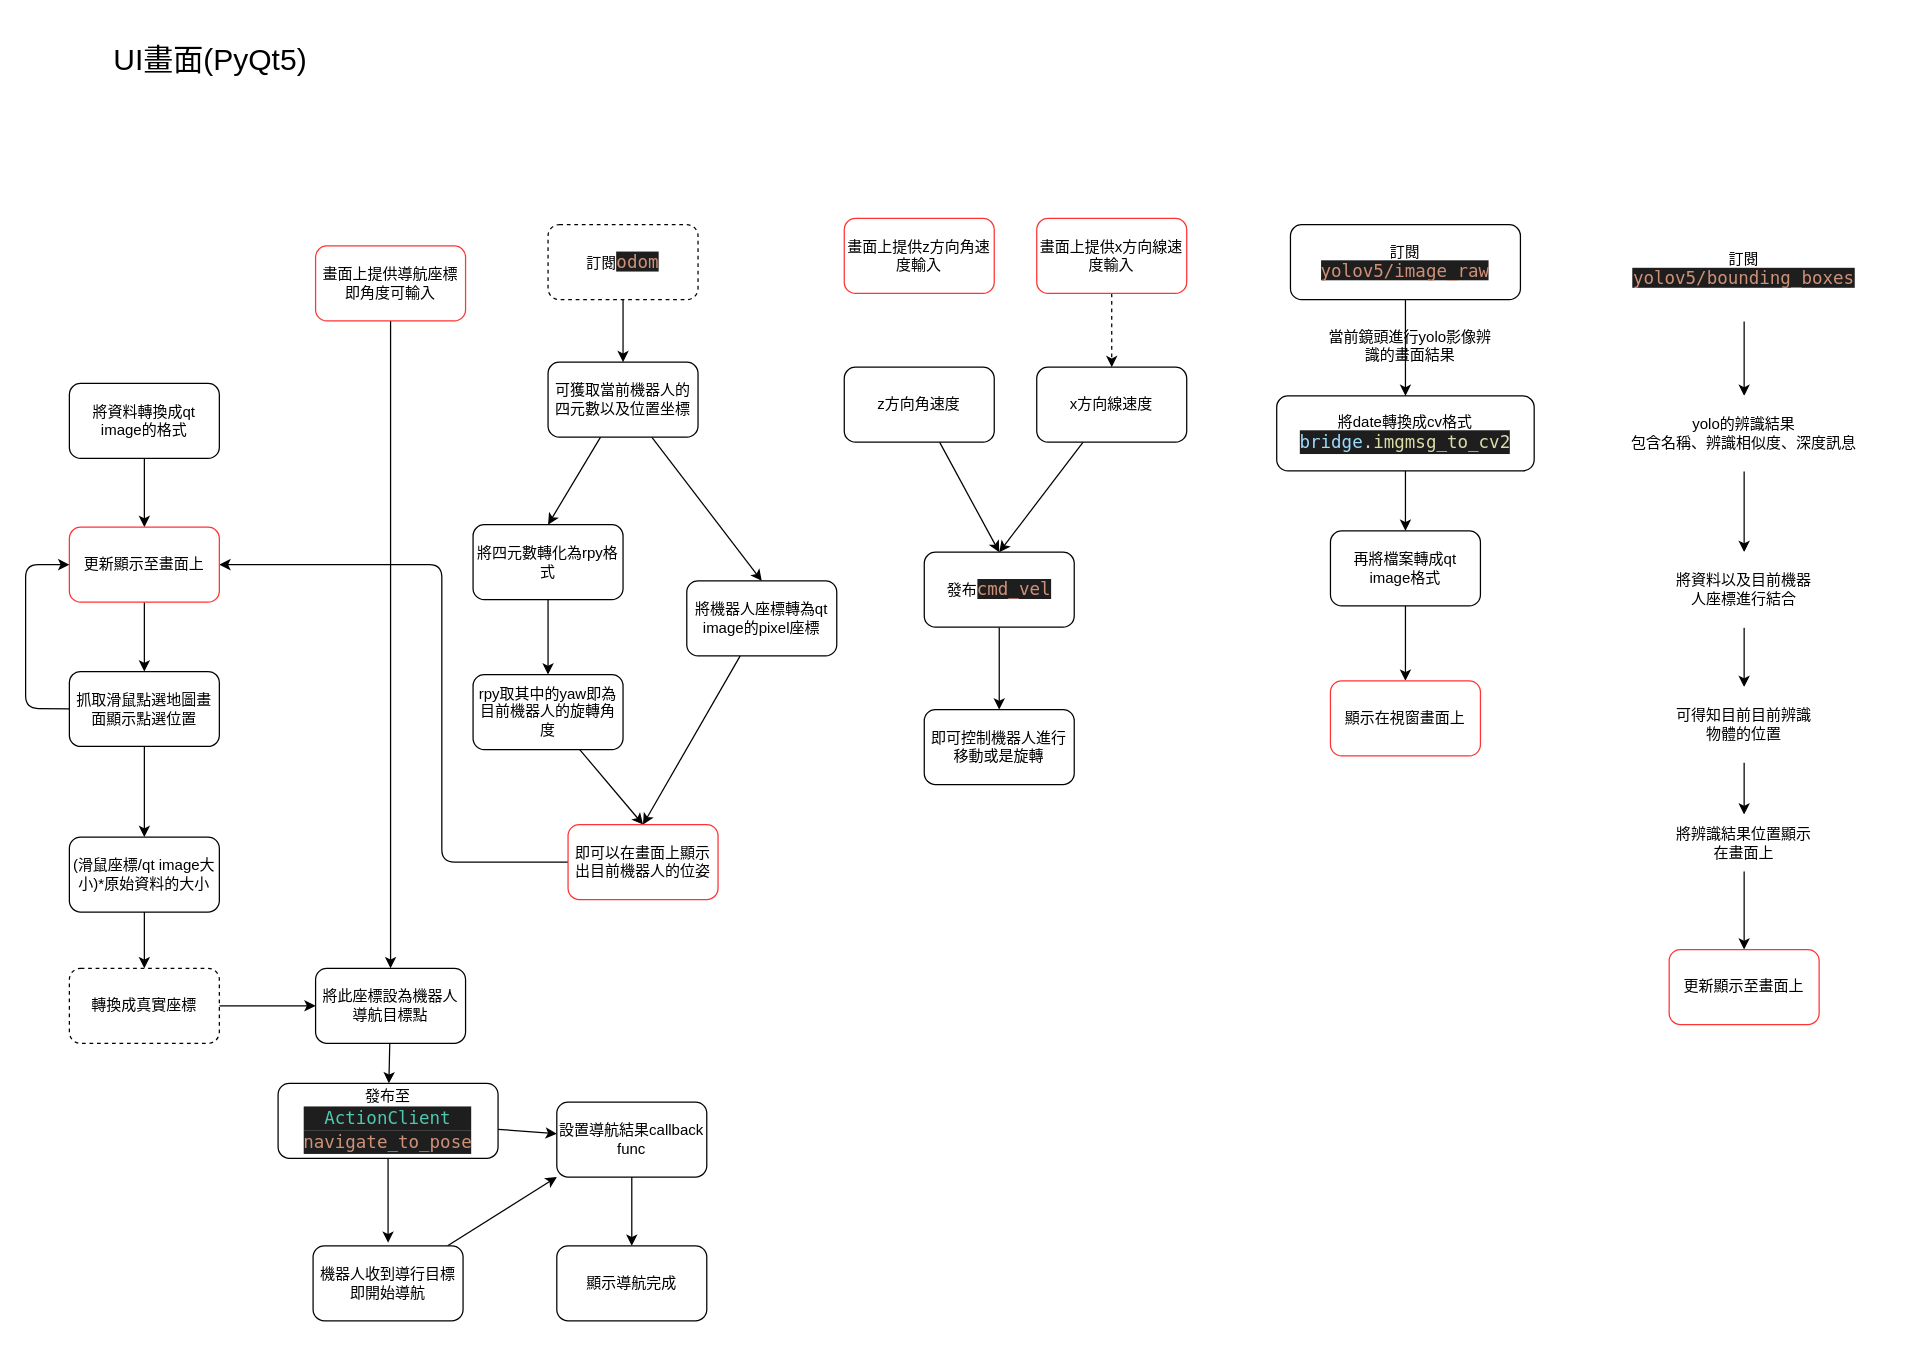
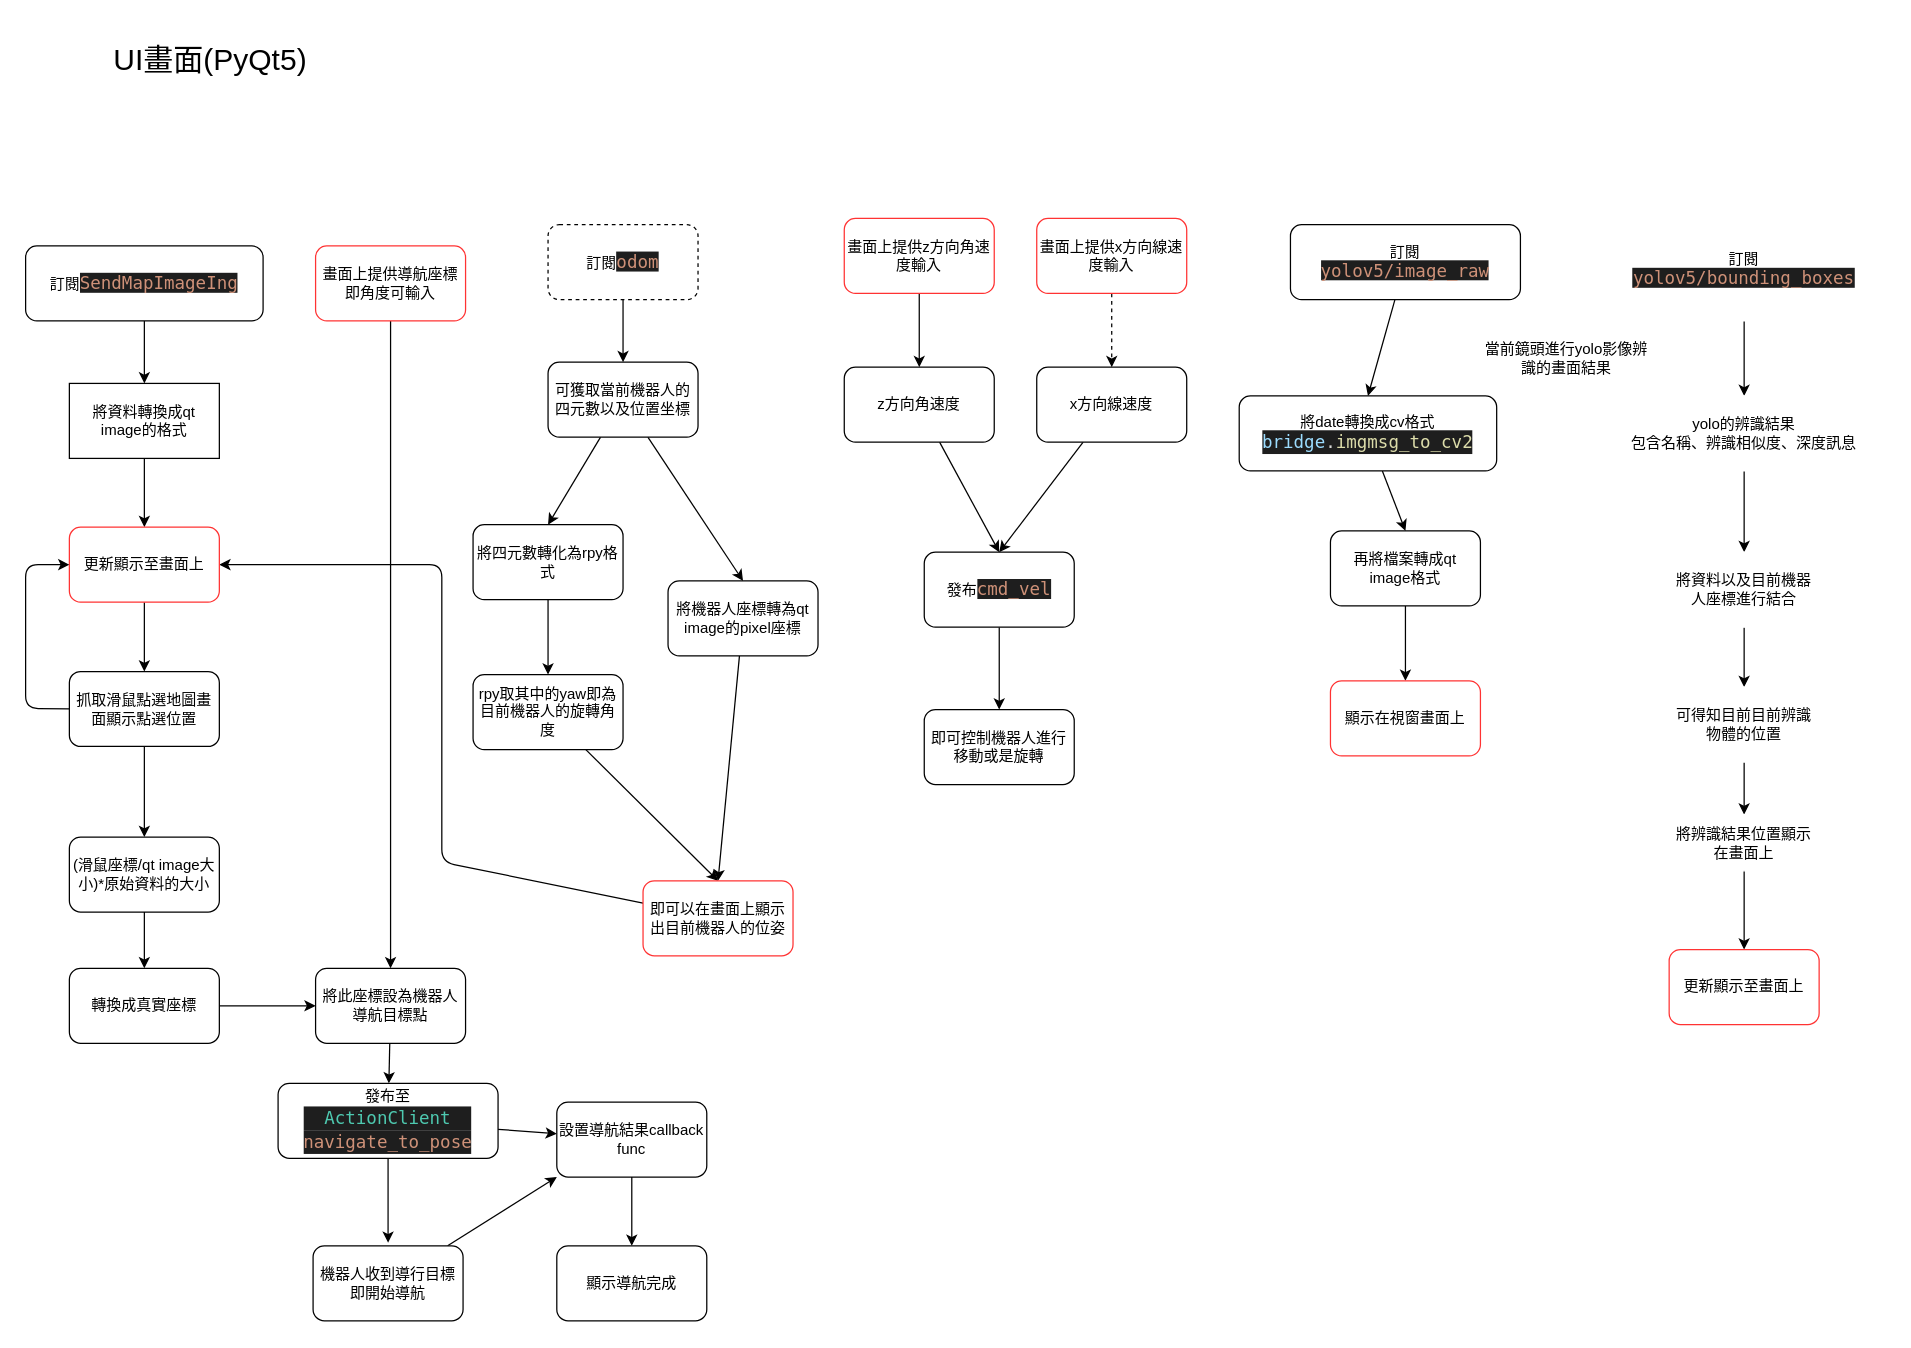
+ <mxCell id="5" value="訂閱&lt;span style=&quot;color: rgb(206 , 145 , 120) ; background-color: rgb(30 , 30 , 30) ; font-family: &amp;#34;droid sans mono&amp;#34; , &amp;#34;monospace&amp;#34; , monospace ; font-size: 14px&quot;&gt;SendMapImageIng&lt;/span&gt;" style="rounded=1;whiteSpace=wrap;html=1;" vertex="1" parent="1"><mxGeometry x="20" y="196" width="190" height="60" as="geometry" /></mxCell>
+ <mxCell id="31" style="edgeStyle=none;html=1;fontSize=12;" edge="1" parent="1" source="32" target="29"><mxGeometry relative="1" as="geometry" /></mxCell>
- <mxCell id="57" value="當前鏡頭進行yolo影像辨識的畫面結果" style="text;html=1;strokeColor=none;fillColor=none;align=center;verticalAlign=middle;whiteSpace=wrap;rounded=0;fontSize=12;" vertex="1" parent="1"><mxGeometry x="1060" y="261" width="136" height="30" as="geometry" /></mxCell>
+ <mxCell id="57" value="當前鏡頭進行yolo影像辨識的畫面結果" style="text;html=1;strokeColor=none;fillColor=none;align=center;verticalAlign=middle;whiteSpace=wrap;rounded=0;fontSize=12;" vertex="1" parent="1"><mxGeometry x="1185" y="271" width="136" height="30" as="geometry" /></mxCell>
+ <mxCell id="4" style="edgeStyle=none;html=1;entryX=0.5;entryY=0;entryDx=0;entryDy=0;" edge="1" parent="1" source="5" target="9"><mxGeometry relative="1" as="geometry" /></mxCell>
- <mxCell id="9" value="將資料轉換成qt image的格式" style="rounded=1;whiteSpace=wrap;html=1;" vertex="1" parent="1"><mxGeometry x="55" y="306" width="120" height="60" as="geometry" /></mxCell>
+ <mxCell id="9" value="將資料轉換成qt image的格式" style="whiteSpace=wrap;html=1;rounded=0;" vertex="1" parent="1"><mxGeometry x="55" y="306" width="120" height="60" as="geometry" /></mxCell>
- <mxCell id="53" value="將date轉換成cv格式&lt;br&gt;&lt;div style=&quot;color: rgb(212 , 212 , 212) ; background-color: rgb(30 , 30 , 30) ; font-family: &amp;#34;droid sans mono&amp;#34; , &amp;#34;monospace&amp;#34; , monospace ; font-size: 14px ; line-height: 19px&quot;&gt;&lt;span style=&quot;color: #9cdcfe&quot;&gt;bridge&lt;/span&gt;.&lt;span style=&quot;color: #dcdcaa&quot;&gt;imgmsg_to_cv2&lt;/span&gt;&lt;/div&gt;" style="rounded=1;whiteSpace=wrap;html=1;fontSize=12;" vertex="1" parent="1"><mxGeometry x="1021" y="316" width="206" height="60" as="geometry" /></mxCell>
+ <mxCell id="53" value="將date轉換成cv格式&lt;br&gt;&lt;div style=&quot;color: rgb(212 , 212 , 212) ; background-color: rgb(30 , 30 , 30) ; font-family: &amp;#34;droid sans mono&amp;#34; , &amp;#34;monospace&amp;#34; , monospace ; font-size: 14px ; line-height: 19px&quot;&gt;&lt;span style=&quot;color: #9cdcfe&quot;&gt;bridge&lt;/span&gt;.&lt;span style=&quot;color: #dcdcaa&quot;&gt;imgmsg_to_cv2&lt;/span&gt;&lt;/div&gt;" style="rounded=1;whiteSpace=wrap;html=1;fontSize=12;" vertex="1" parent="1"><mxGeometry x="991" y="316" width="206" height="60" as="geometry" /></mxCell>
- <mxCell id="22" value="將機器人座標轉為qt image的pixel座標" style="rounded=1;whiteSpace=wrap;html=1;" vertex="1" parent="1"><mxGeometry x="549" y="464" width="120" height="60" as="geometry" /></mxCell>
+ <mxCell id="22" value="將機器人座標轉為qt image的pixel座標" style="rounded=1;whiteSpace=wrap;html=1;" vertex="1" parent="1"><mxGeometry x="534" y="464" width="120" height="60" as="geometry" /></mxCell>
- <mxCell id="24" value="即可以在畫面上顯示出目前機器人的位姿" style="rounded=1;whiteSpace=wrap;html=1;strokeColor=#FF3333;" vertex="1" parent="1"><mxGeometry x="454" y="659" width="120" height="60" as="geometry" /></mxCell>
+ <mxCell id="24" value="即可以在畫面上顯示出目前機器人的位姿" style="rounded=1;whiteSpace=wrap;html=1;strokeColor=#FF3333;" vertex="1" parent="1"><mxGeometry x="514" y="704" width="120" height="60" as="geometry" /></mxCell>
- <mxCell id="13" value="&lt;span style=&quot;font-family: &amp;#34;helvetica&amp;#34;&quot;&gt;轉換成真實座標&lt;/span&gt;" style="rounded=1;whiteSpace=wrap;html=1;dashed=1;" vertex="1" parent="1"><mxGeometry x="55" y="774" width="120" height="60" as="geometry" /></mxCell>
+ <mxCell id="13" value="&lt;span style=&quot;font-family: &amp;#34;helvetica&amp;#34;&quot;&gt;轉換成真實座標&lt;/span&gt;" style="rounded=1;whiteSpace=wrap;html=1;" vertex="1" parent="1"><mxGeometry x="55" y="774" width="120" height="60" as="geometry" /></mxCell>
